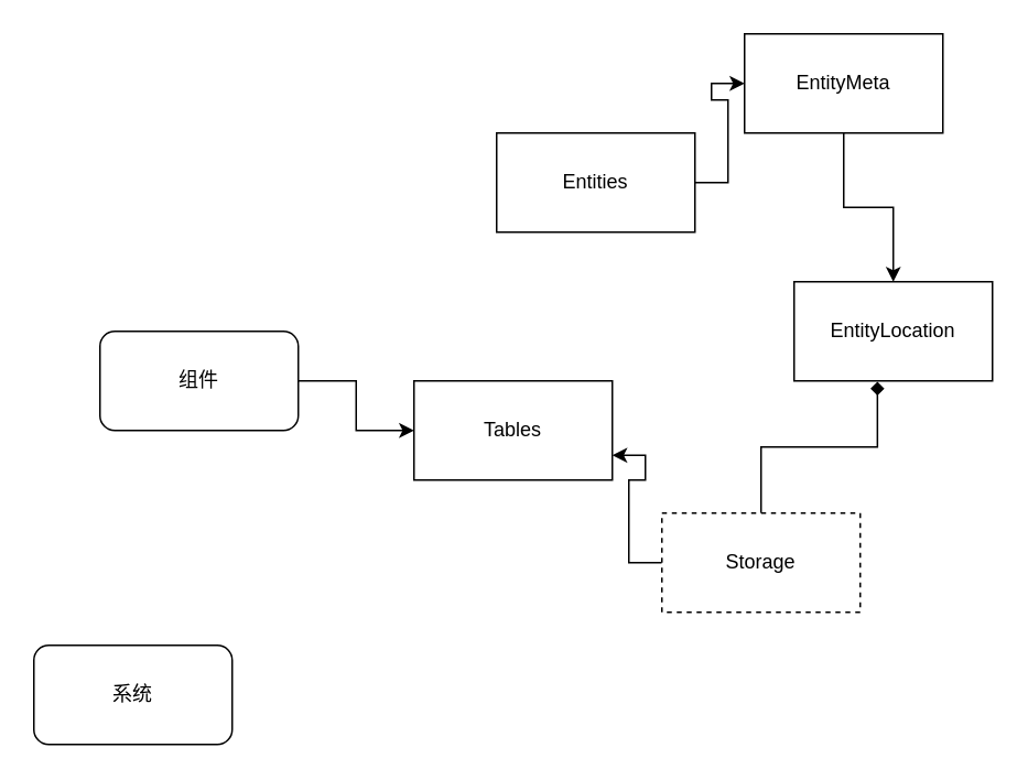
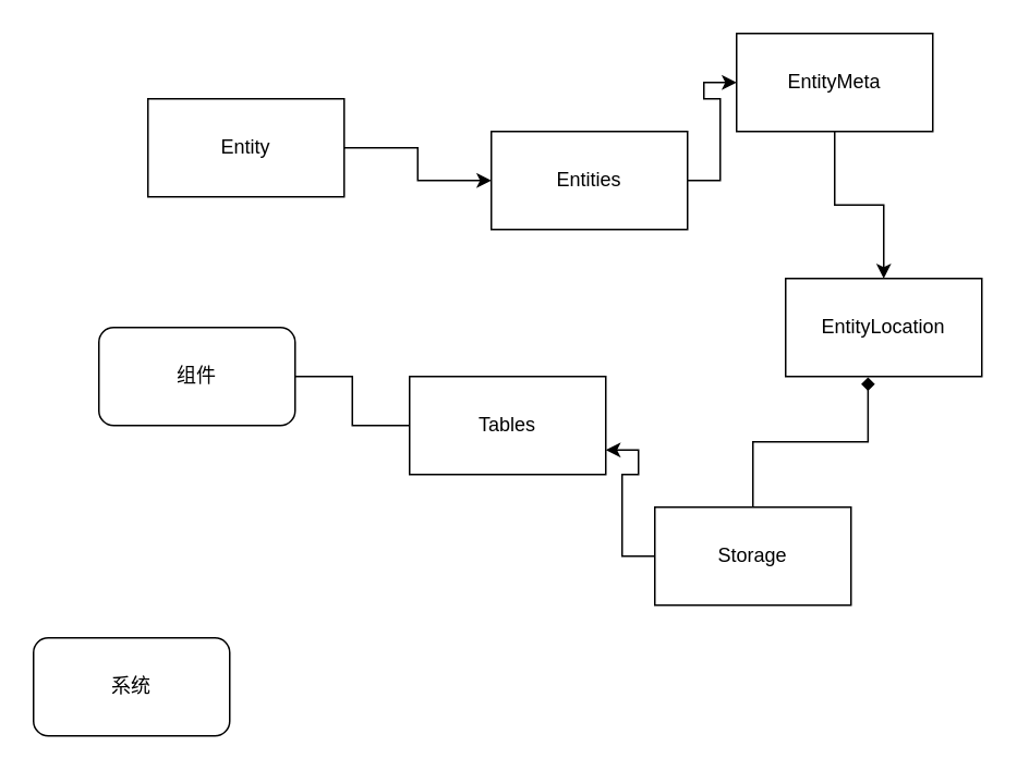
+ <mxCell id="3" value="Entity" style="rounded=0;whiteSpace=wrap;html=1;" parent="1" vertex="1"><mxGeometry x="90" y="60" width="120" height="60" as="geometry" /></mxCell>
+ <mxCell id="2" style="edgeStyle=orthogonalEdgeStyle;rounded=0;orthogonalLoop=1;jettySize=auto;html=1;entryX=0;entryY=0.5;entryDx=0;entryDy=0;" parent="1" source="3" target="8" edge="1"><mxGeometry relative="1" as="geometry"><mxPoint x="240" y="90" as="targetPoint" /></mxGeometry></mxCell>
- <mxCell id="4" style="edgeStyle=orthogonalEdgeStyle;rounded=0;orthogonalLoop=1;jettySize=auto;html=1;" parent="1" source="5" target="15" edge="1"><mxGeometry relative="1" as="geometry" /></mxCell>
+ <mxCell id="4" style="edgeStyle=orthogonalEdgeStyle;rounded=0;orthogonalLoop=1;jettySize=auto;html=1;endArrow=none;" parent="1" source="5" target="15" edge="1"><mxGeometry relative="1" as="geometry" /></mxCell>
- <mxCell id="14" value="Storage" style="rounded=0;whiteSpace=wrap;html=1;dashed=1;" parent="1" vertex="1"><mxGeometry x="400" y="310" width="120" height="60" as="geometry" /></mxCell>
+ <mxCell id="14" value="Storage" style="rounded=0;whiteSpace=wrap;html=1;" parent="1" vertex="1"><mxGeometry x="400" y="310" width="120" height="60" as="geometry" /></mxCell>
